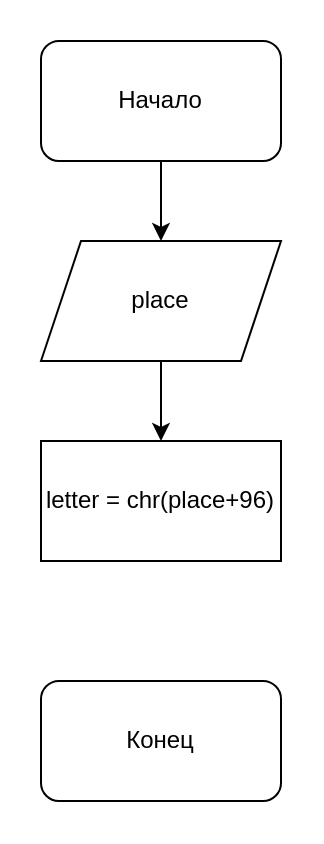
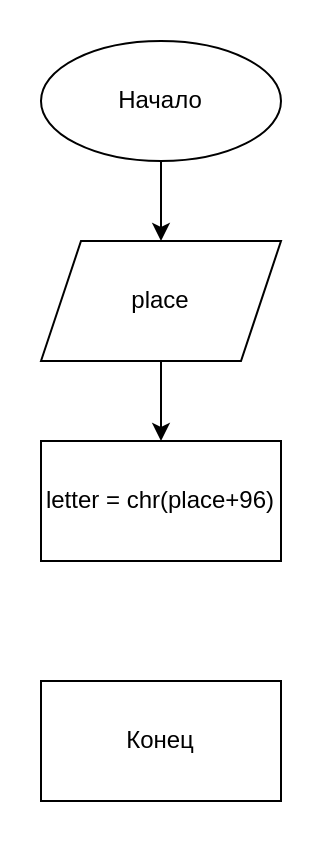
- <mxCell id="3" value="Начало" style="rounded=1;whiteSpace=wrap;html=1;" vertex="1" parent="1"><mxGeometry x="20" y="20" width="120" height="60" as="geometry" /></mxCell>
+ <mxCell id="3" value="Начало" style="ellipse;whiteSpace=wrap;html=1;" vertex="1" parent="1"><mxGeometry x="20" y="20" width="120" height="60" as="geometry" /></mxCell>
- <mxCell id="7" value="Конец" style="rounded=1;whiteSpace=wrap;html=1;" vertex="1" parent="1"><mxGeometry x="20" y="340" width="120" height="60" as="geometry" /></mxCell>
+ <mxCell id="7" value="Конец" style="whiteSpace=wrap;html=1;rounded=0;" vertex="1" parent="1"><mxGeometry x="20" y="340" width="120" height="60" as="geometry" /></mxCell>
